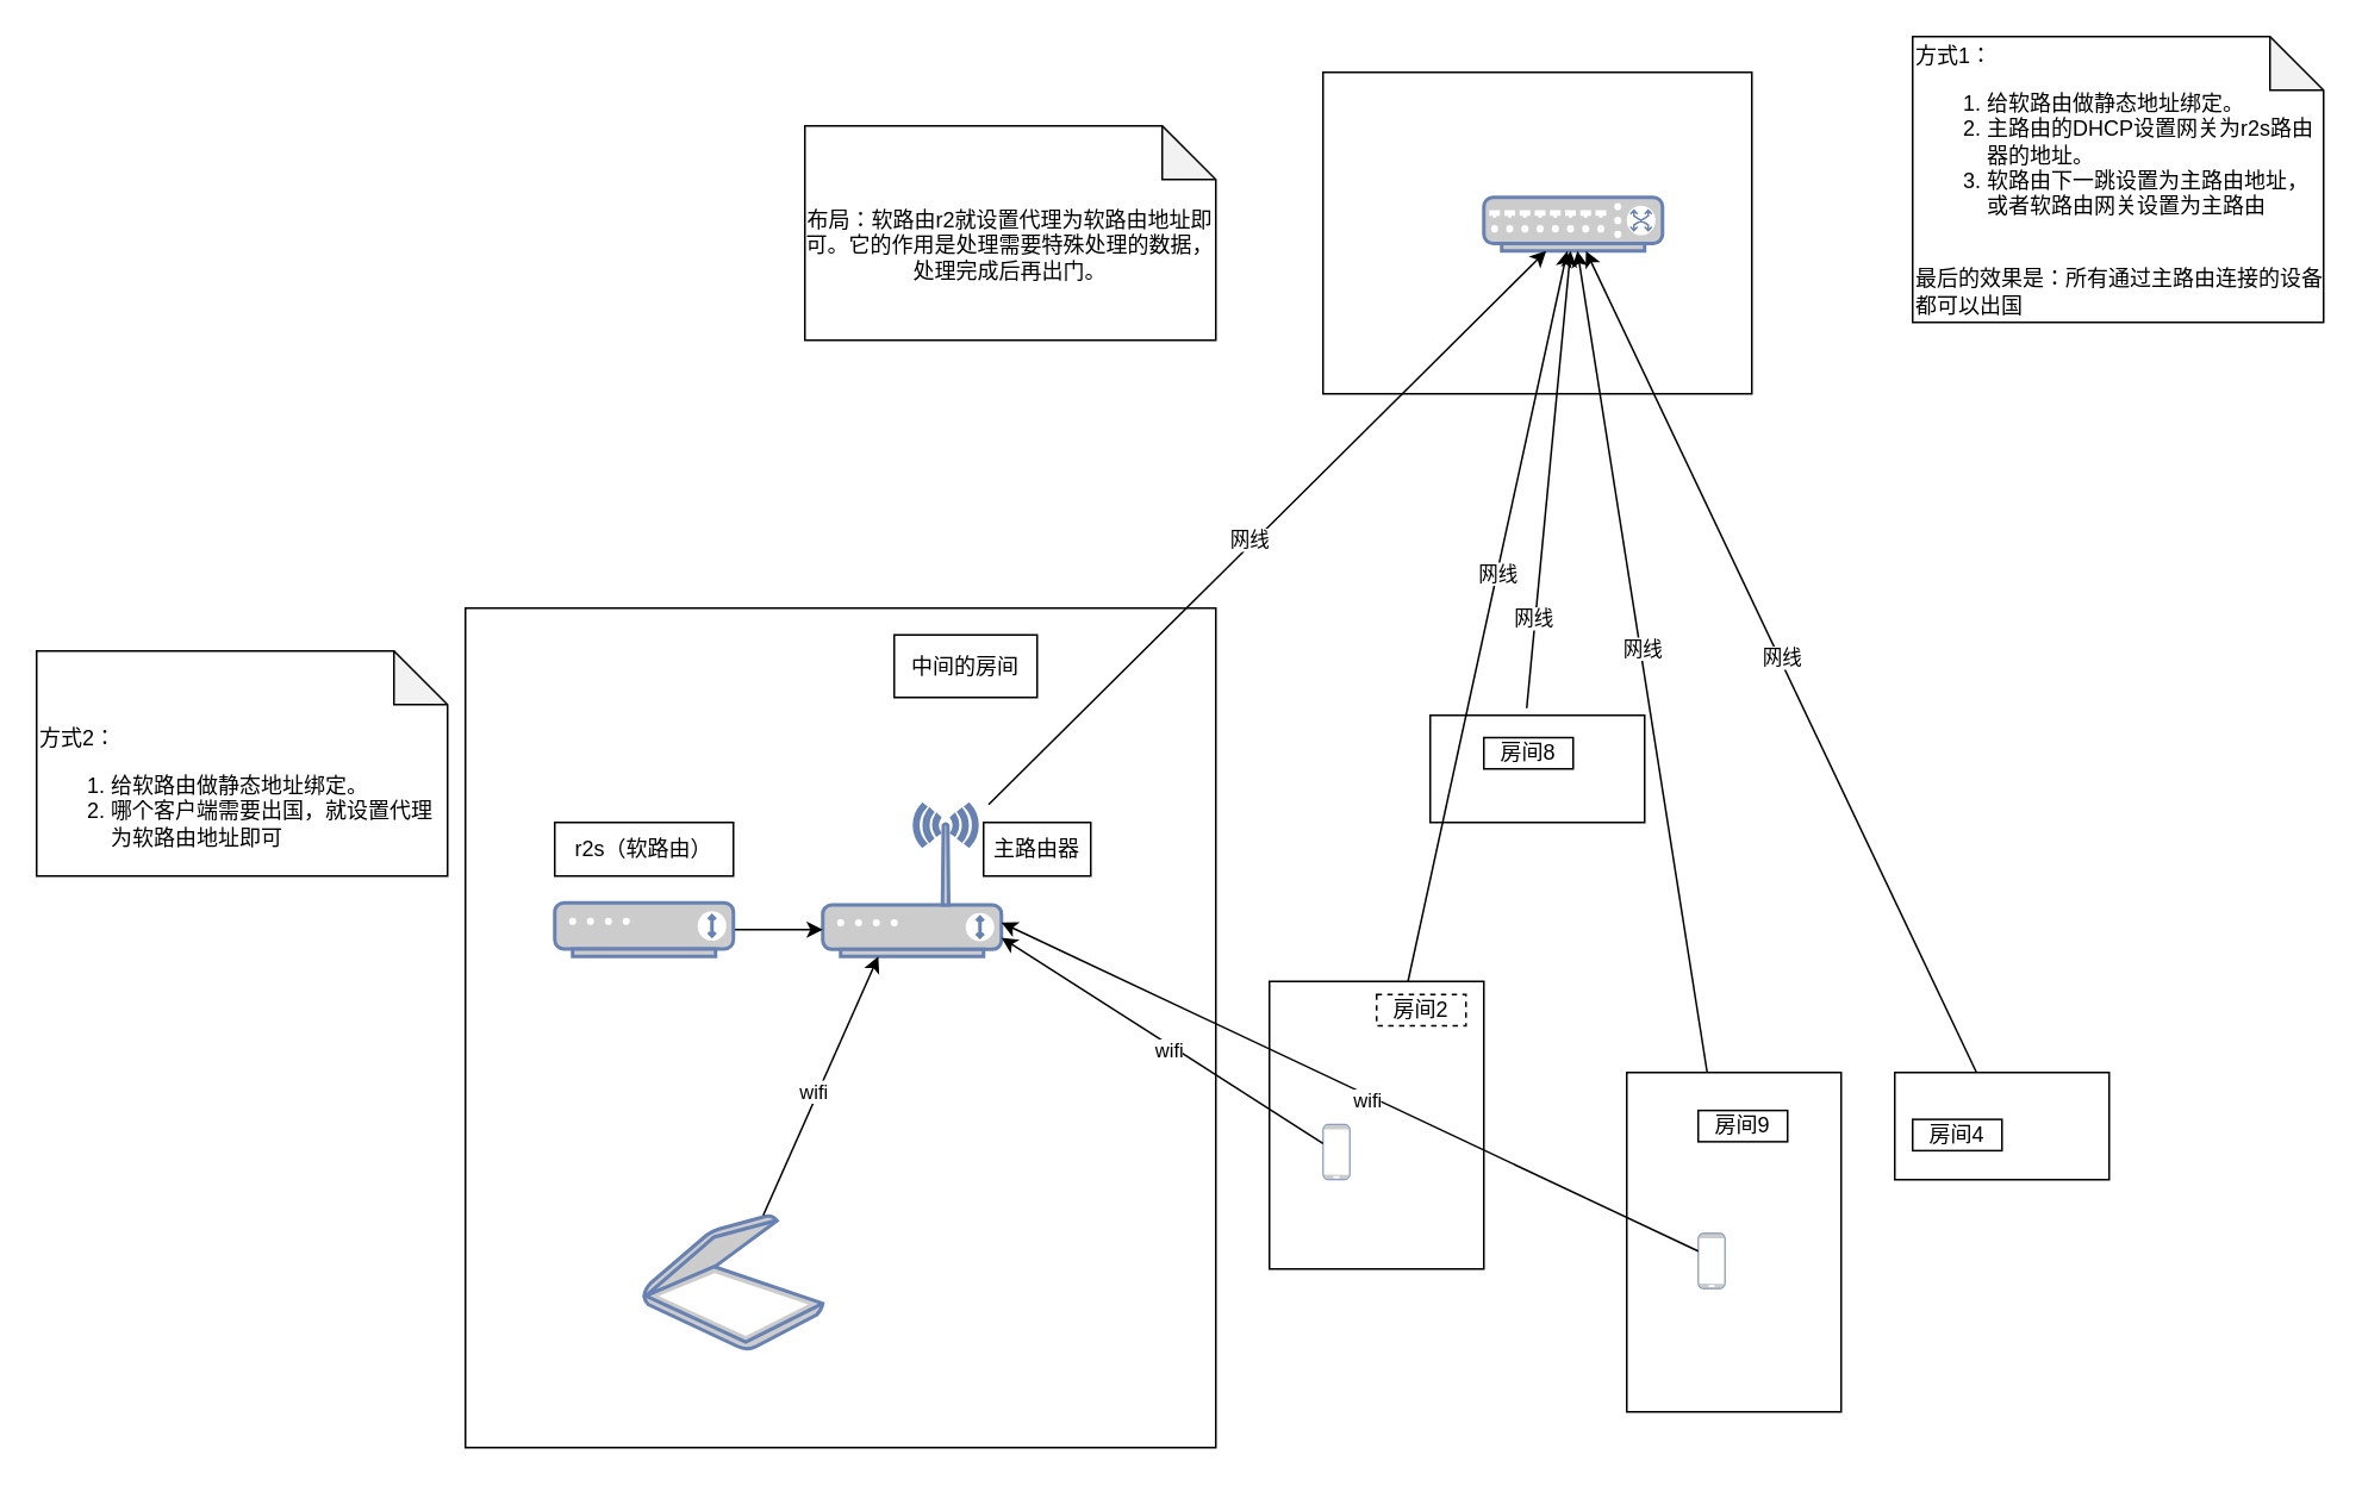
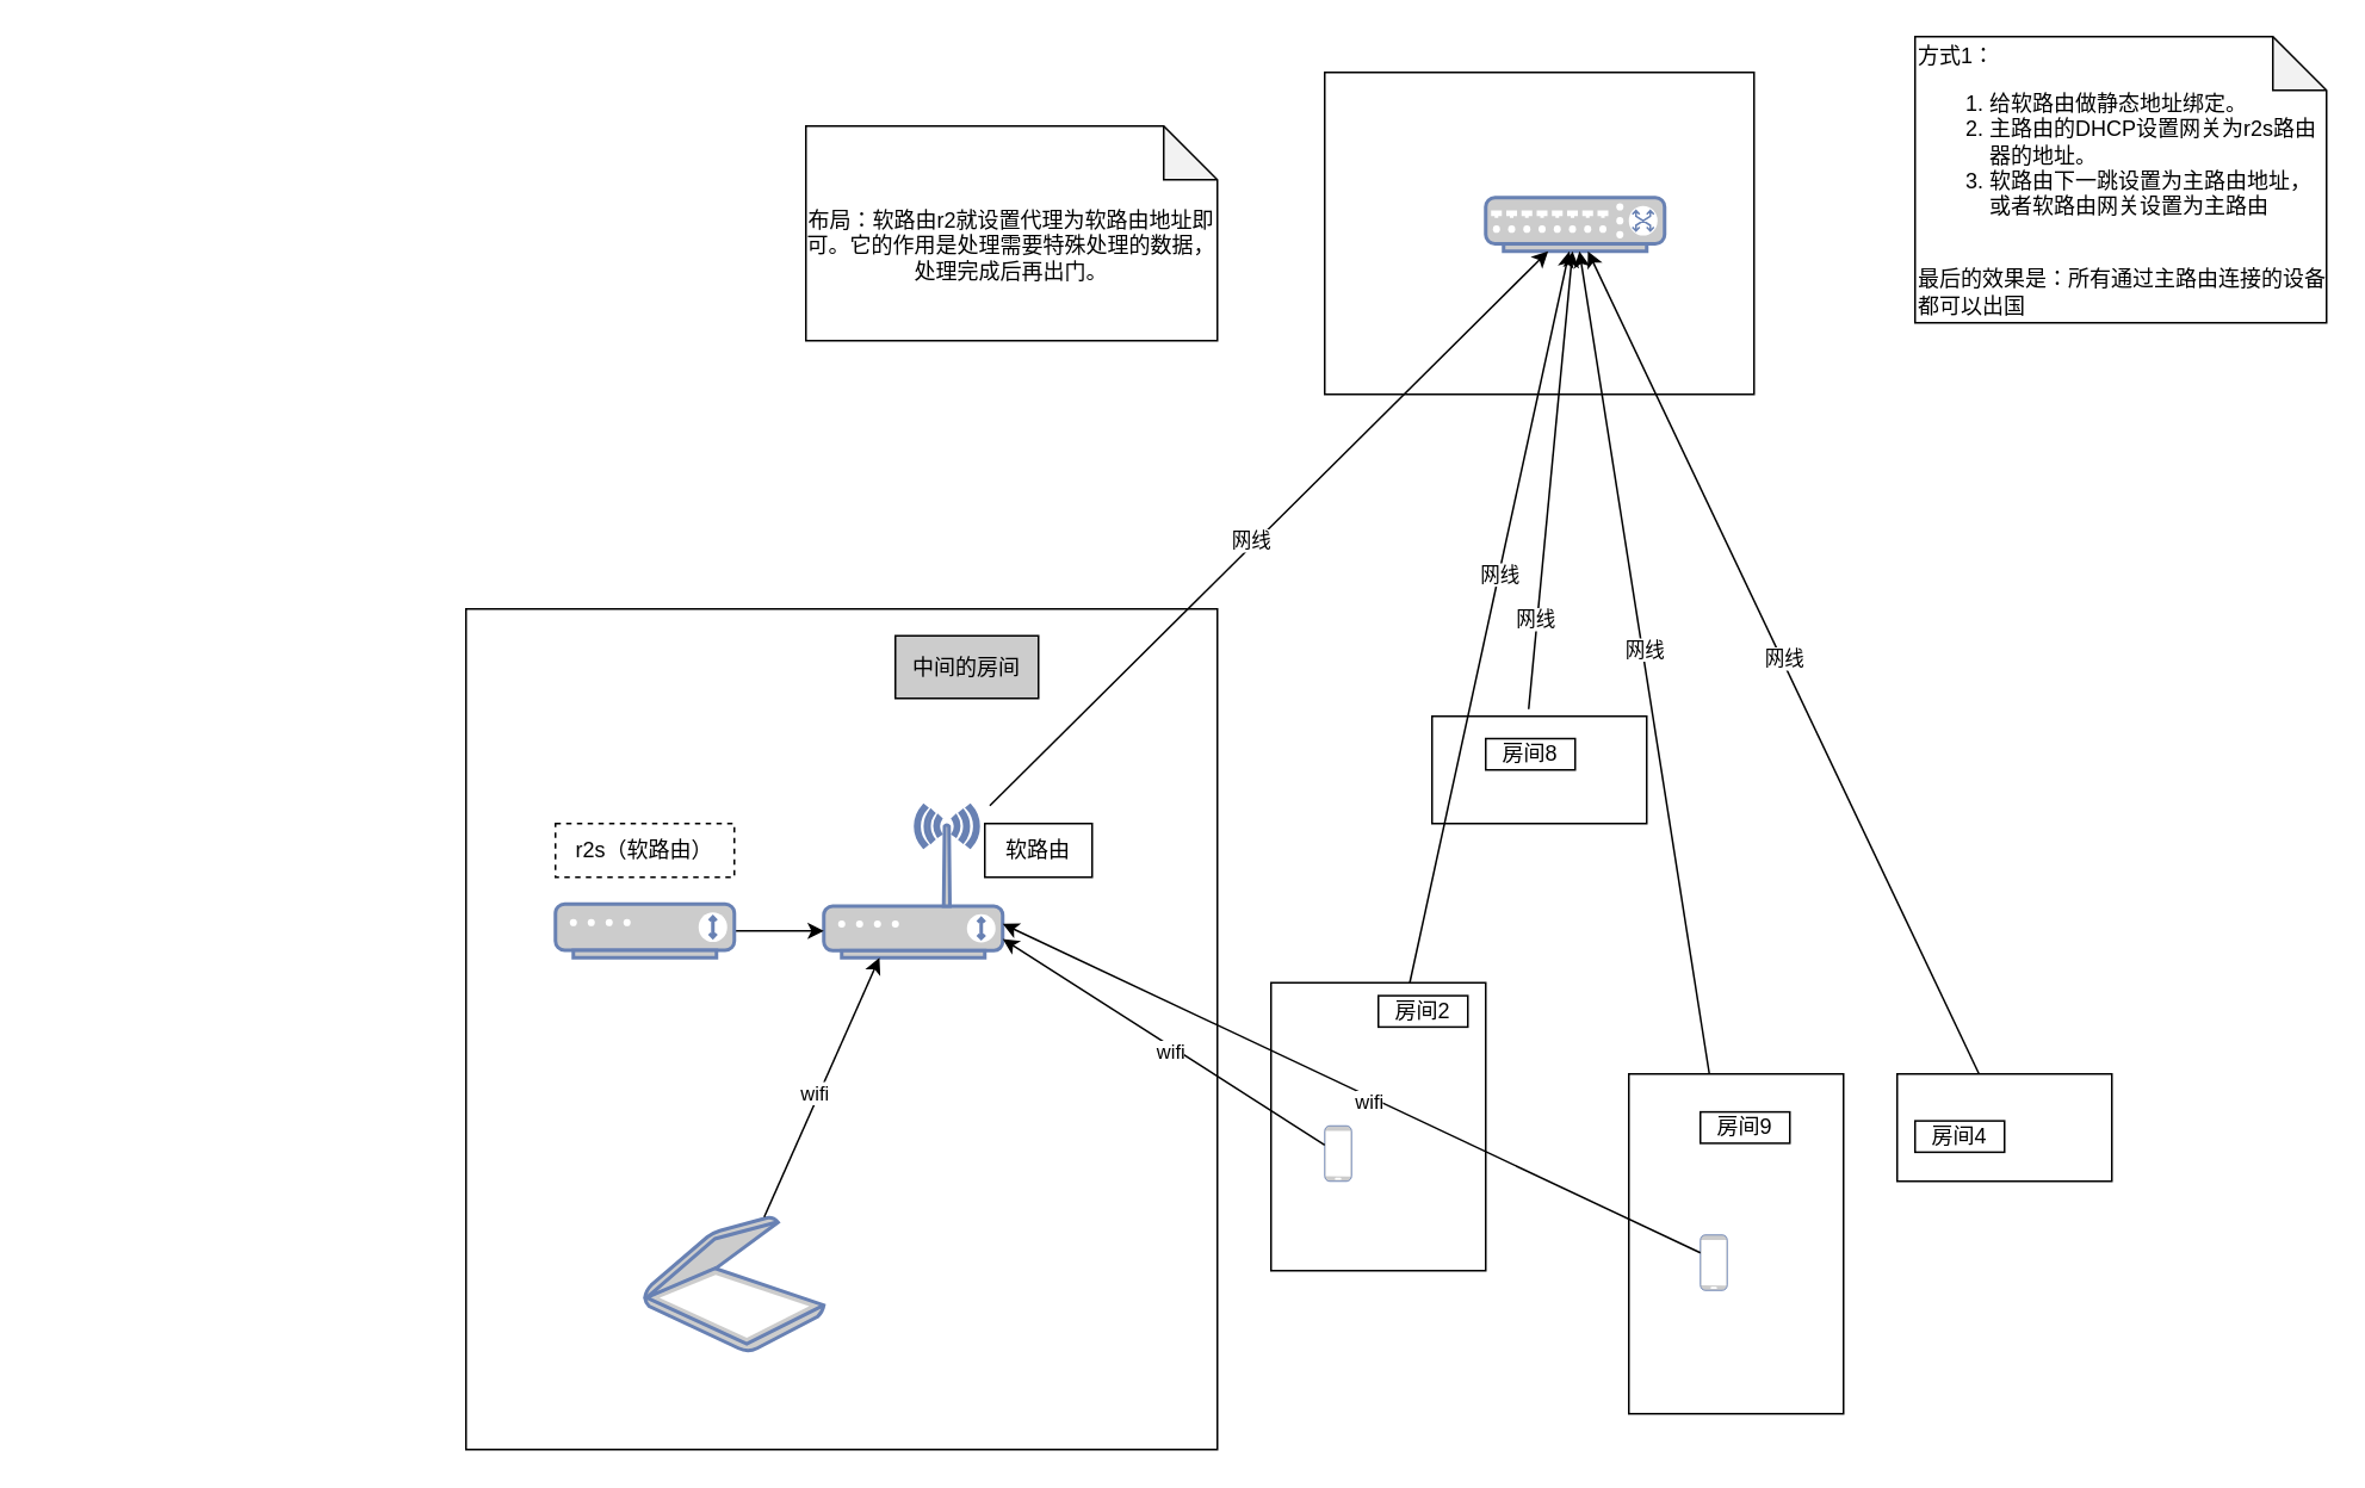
- <mxCell id="7" value="中间的房间" style="whiteSpace=wrap;html=1;" parent="1" vertex="1"><mxGeometry x="500" y="355" width="80" height="35" as="geometry" /></mxCell>
+ <mxCell id="7" value="中间的房间" style="whiteSpace=wrap;html=1;fillColor=#cccccc;" parent="1" vertex="1"><mxGeometry x="500" y="355" width="80" height="35" as="geometry" /></mxCell>
- <mxCell id="40" value="方式2： &lt;br&gt;&lt;ol&gt;&lt;li&gt;给软路由做静态地址绑定。&lt;/li&gt;&lt;li style=&quot;border-color: var(--border-color);&quot;&gt;哪个客户端需要出国，就设置代理为软路由地址即可&lt;/li&gt;&lt;/ol&gt;" style="shape=note;whiteSpace=wrap;html=1;backgroundOutline=1;darkOpacity=0.05;align=left;verticalAlign=bottom;spacingTop=0;spacingBottom=0;spacing=2;" vertex="1" parent="1"><mxGeometry x="20" y="364" width="230" height="126" as="geometry" /></mxCell>
- <mxCell id="39" value="r2s（软路由）" style="whiteSpace=wrap;html=1;" vertex="1" parent="1"><mxGeometry x="310" y="460" width="100" height="30" as="geometry" /></mxCell>
+ <mxCell id="39" value="r2s（软路由）" style="whiteSpace=wrap;html=1;dashed=1;" vertex="1" parent="1"><mxGeometry x="310" y="460" width="100" height="30" as="geometry" /></mxCell>
- <mxCell id="6" value="主路由器" style="whiteSpace=wrap;html=1;" parent="1" vertex="1"><mxGeometry x="550" y="460" width="60" height="30" as="geometry" /></mxCell>
+ <mxCell id="6" value="软路由" style="whiteSpace=wrap;html=1;" parent="1" vertex="1"><mxGeometry x="550" y="460" width="60" height="30" as="geometry" /></mxCell>
- <mxCell id="23" value="房间2" style="whiteSpace=wrap;html=1;dashed=1;" parent="1" vertex="1"><mxGeometry x="770" y="556.25" width="50" height="17.5" as="geometry" /></mxCell>
+ <mxCell id="23" value="房间2" style="whiteSpace=wrap;html=1;" parent="1" vertex="1"><mxGeometry x="770" y="556.25" width="50" height="17.5" as="geometry" /></mxCell>
